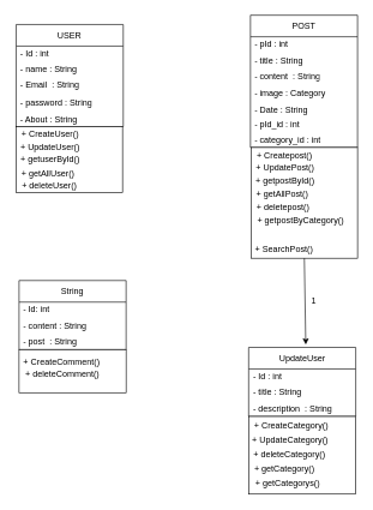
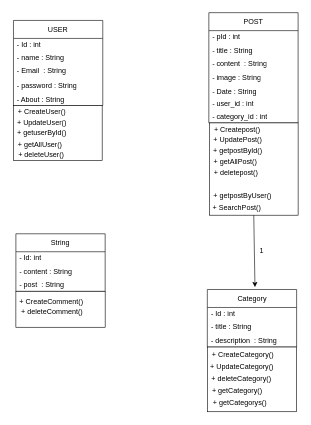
- <mxCell id="18" value="- image : Category" style="text;strokeColor=none;fillColor=none;align=left;verticalAlign=middle;spacingLeft=4;spacingRight=4;overflow=hidden;points=[[0,0.5],[1,0.5]];portConstraint=eastwest;rotatable=0;whiteSpace=wrap;html=1;" vertex="1" parent="14"><mxGeometry y="96" width="149" height="25" as="geometry" /></mxCell>
+ <mxCell id="18" value="- image : String" style="text;strokeColor=none;fillColor=none;align=left;verticalAlign=middle;spacingLeft=4;spacingRight=4;overflow=hidden;points=[[0,0.5],[1,0.5]];portConstraint=eastwest;rotatable=0;whiteSpace=wrap;html=1;" vertex="1" parent="14"><mxGeometry y="96" width="149" height="25" as="geometry" /></mxCell>
- <mxCell id="20" value="- pId_id : int" style="text;strokeColor=none;fillColor=none;align=left;verticalAlign=middle;spacingLeft=4;spacingRight=4;overflow=hidden;points=[[0,0.5],[1,0.5]];portConstraint=eastwest;rotatable=0;whiteSpace=wrap;html=1;" vertex="1" parent="14"><mxGeometry y="142" width="149" height="21" as="geometry" /></mxCell>
+ <mxCell id="20" value="- user_id : int" style="text;strokeColor=none;fillColor=none;align=left;verticalAlign=middle;spacingLeft=4;spacingRight=4;overflow=hidden;points=[[0,0.5],[1,0.5]];portConstraint=eastwest;rotatable=0;whiteSpace=wrap;html=1;" vertex="1" parent="14"><mxGeometry y="142" width="149" height="21" as="geometry" /></mxCell>
- <mxCell id="36" value="+ getpostByCategory()" style="text;html=1;strokeColor=none;fillColor=none;align=center;verticalAlign=middle;whiteSpace=wrap;rounded=0;" vertex="1" parent="1"><mxGeometry x="354" y="296" width="128" height="17" as="geometry" /></mxCell>
+ <mxCell id="37" value="+ getpostByUser()" style="text;html=1;strokeColor=none;fillColor=none;align=center;verticalAlign=middle;whiteSpace=wrap;rounded=0;" vertex="1" parent="1"><mxGeometry x="348" y="316" width="112.5" height="19" as="geometry" /></mxCell>
- <mxCell id="28" value="UpdateUser" style="swimlane;fontStyle=0;childLayout=stackLayout;horizontal=1;startSize=30;horizontalStack=0;resizeParent=1;resizeParentMax=0;resizeLast=0;collapsible=1;marginBottom=0;whiteSpace=wrap;html=1;" vertex="1" parent="1"><mxGeometry x="345.5" y="482" width="149" height="96" as="geometry" /></mxCell>
+ <mxCell id="28" value="Category" style="swimlane;fontStyle=0;childLayout=stackLayout;horizontal=1;startSize=30;horizontalStack=0;resizeParent=1;resizeParentMax=0;resizeLast=0;collapsible=1;marginBottom=0;whiteSpace=wrap;html=1;" vertex="1" parent="1"><mxGeometry x="345.5" y="482" width="149" height="96" as="geometry" /></mxCell>
